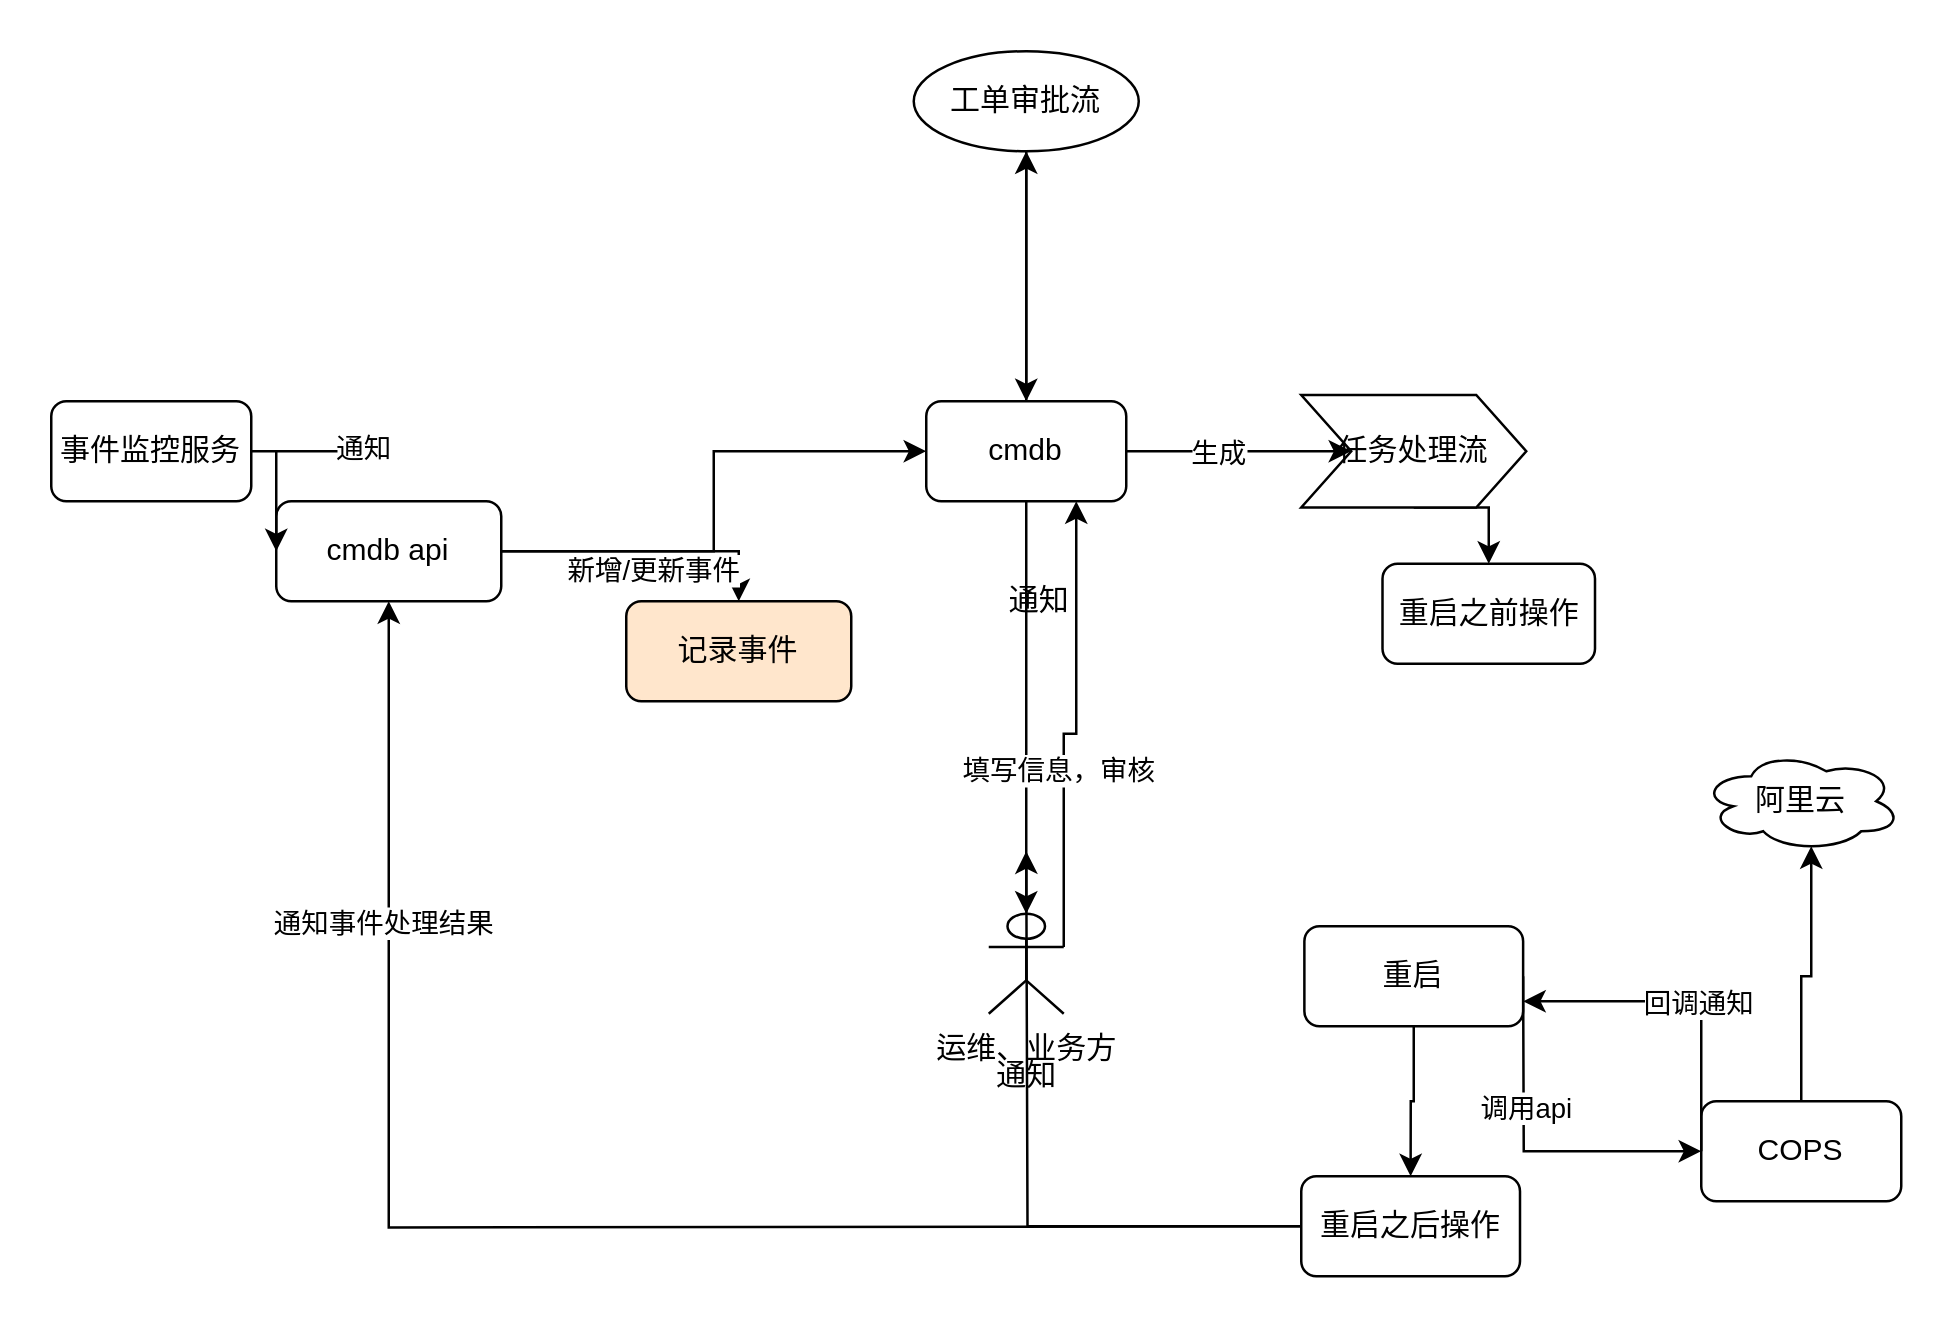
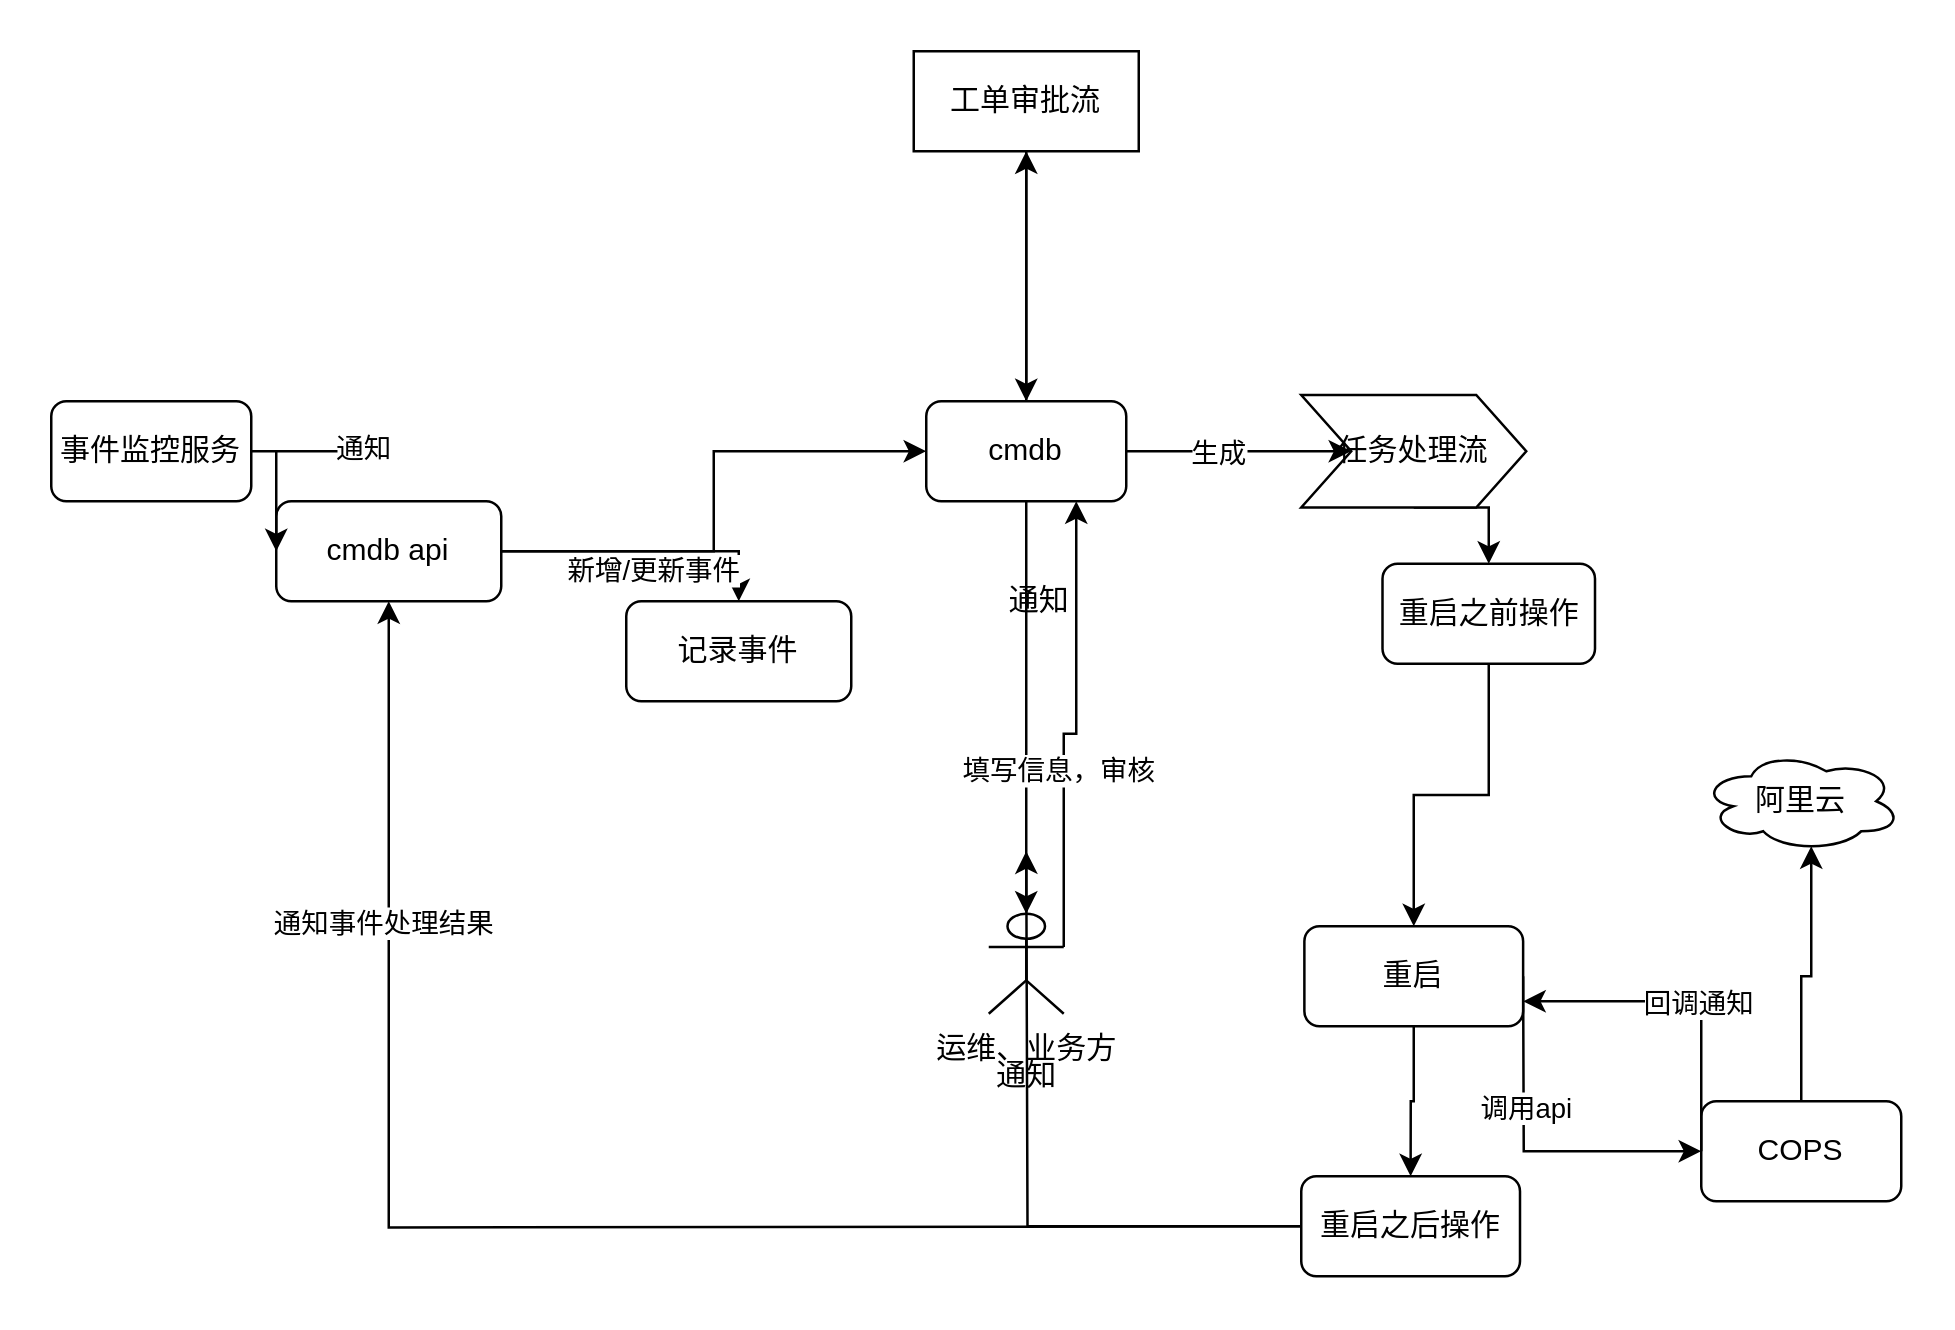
- <mxCell id="22" value="工单审批流" style="ellipse;whiteSpace=wrap;html=1;" parent="1" vertex="1"><mxGeometry x="365" y="20" width="90" height="40" as="geometry" /></mxCell>
+ <mxCell id="22" value="工单审批流" style="whiteSpace=wrap;html=1;rounded=0;" parent="1" vertex="1"><mxGeometry x="365" y="20" width="90" height="40" as="geometry" /></mxCell>
- <mxCell id="9" value="记录事件" style="rounded=1;whiteSpace=wrap;html=1;fillColor=#ffe6cc;" parent="1" vertex="1"><mxGeometry x="250" y="240" width="90" height="40" as="geometry" /></mxCell>
+ <mxCell id="9" value="记录事件" style="rounded=1;whiteSpace=wrap;html=1;" parent="1" vertex="1"><mxGeometry x="250" y="240" width="90" height="40" as="geometry" /></mxCell>
+ <mxCell id="23" style="edgeStyle=orthogonalEdgeStyle;rounded=0;orthogonalLoop=1;jettySize=auto;html=1;exitX=0.5;exitY=1;exitDx=0;exitDy=0;entryX=0.5;entryY=0;entryDx=0;entryDy=0;" parent="1" source="24" target="29" edge="1"><mxGeometry relative="1" as="geometry" /></mxCell>
